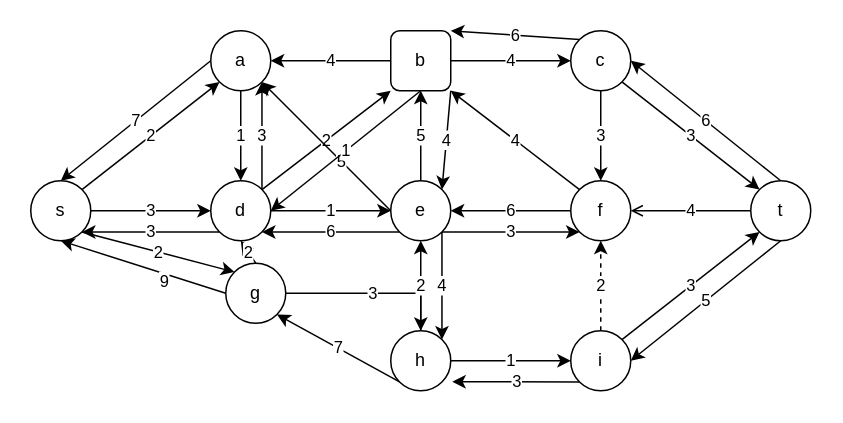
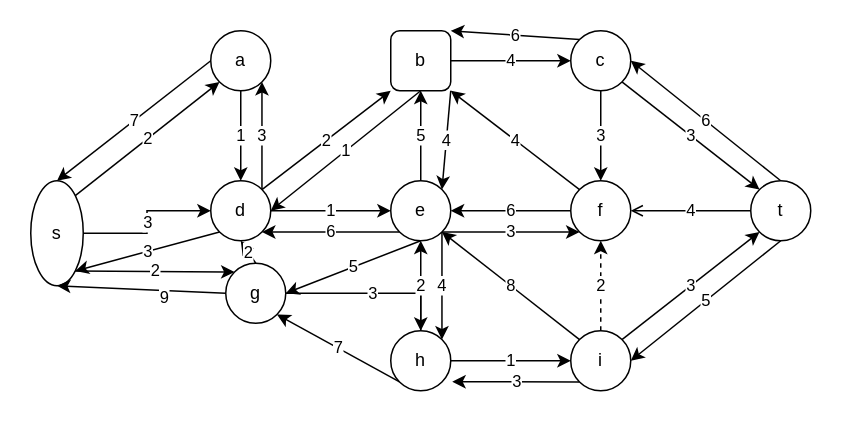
- <mxCell id="40" value="4" style="edgeStyle=none;rounded=0;orthogonalLoop=1;jettySize=auto;html=1;exitX=0;exitY=0.5;exitDx=0;exitDy=0;entryX=1;entryY=0.5;entryDx=0;entryDy=0;" edge="1" parent="1" source="41" target="13"><mxGeometry relative="1" as="geometry" /></mxCell>
- <mxCell id="21" value="5" style="edgeStyle=none;rounded=0;orthogonalLoop=1;jettySize=auto;html=1;exitX=0.5;exitY=1;exitDx=0;exitDy=0;" edge="1" parent="1" source="24" target="13"><mxGeometry relative="1" as="geometry" /></mxCell>
+ <mxCell id="21" value="5" style="edgeStyle=none;rounded=0;orthogonalLoop=1;jettySize=auto;html=1;exitX=0.5;exitY=1;exitDx=0;exitDy=0;entryX=1;entryY=0.5;entryDx=0;entryDy=0;" edge="1" parent="1" source="24" target="18"><mxGeometry relative="1" as="geometry" /></mxCell>
- <mxCell id="5" value="s" style="ellipse;whiteSpace=wrap;html=1;aspect=fixed;" vertex="1" parent="1"><mxGeometry x="20" y="120" width="40" height="40" as="geometry" /></mxCell>
+ <mxCell id="5" value="s" style="ellipse;whiteSpace=wrap;html=1;aspect=fixed;" vertex="1" parent="1"><mxGeometry x="20" y="120" width="35" height="70" as="geometry" /></mxCell>
+ <mxCell id="32" value="8" style="edgeStyle=none;rounded=0;orthogonalLoop=1;jettySize=auto;html=1;exitX=0;exitY=0;exitDx=0;exitDy=0;entryX=1;entryY=1;entryDx=0;entryDy=0;" edge="1" parent="1" source="33" target="24"><mxGeometry relative="1" as="geometry" /></mxCell>
